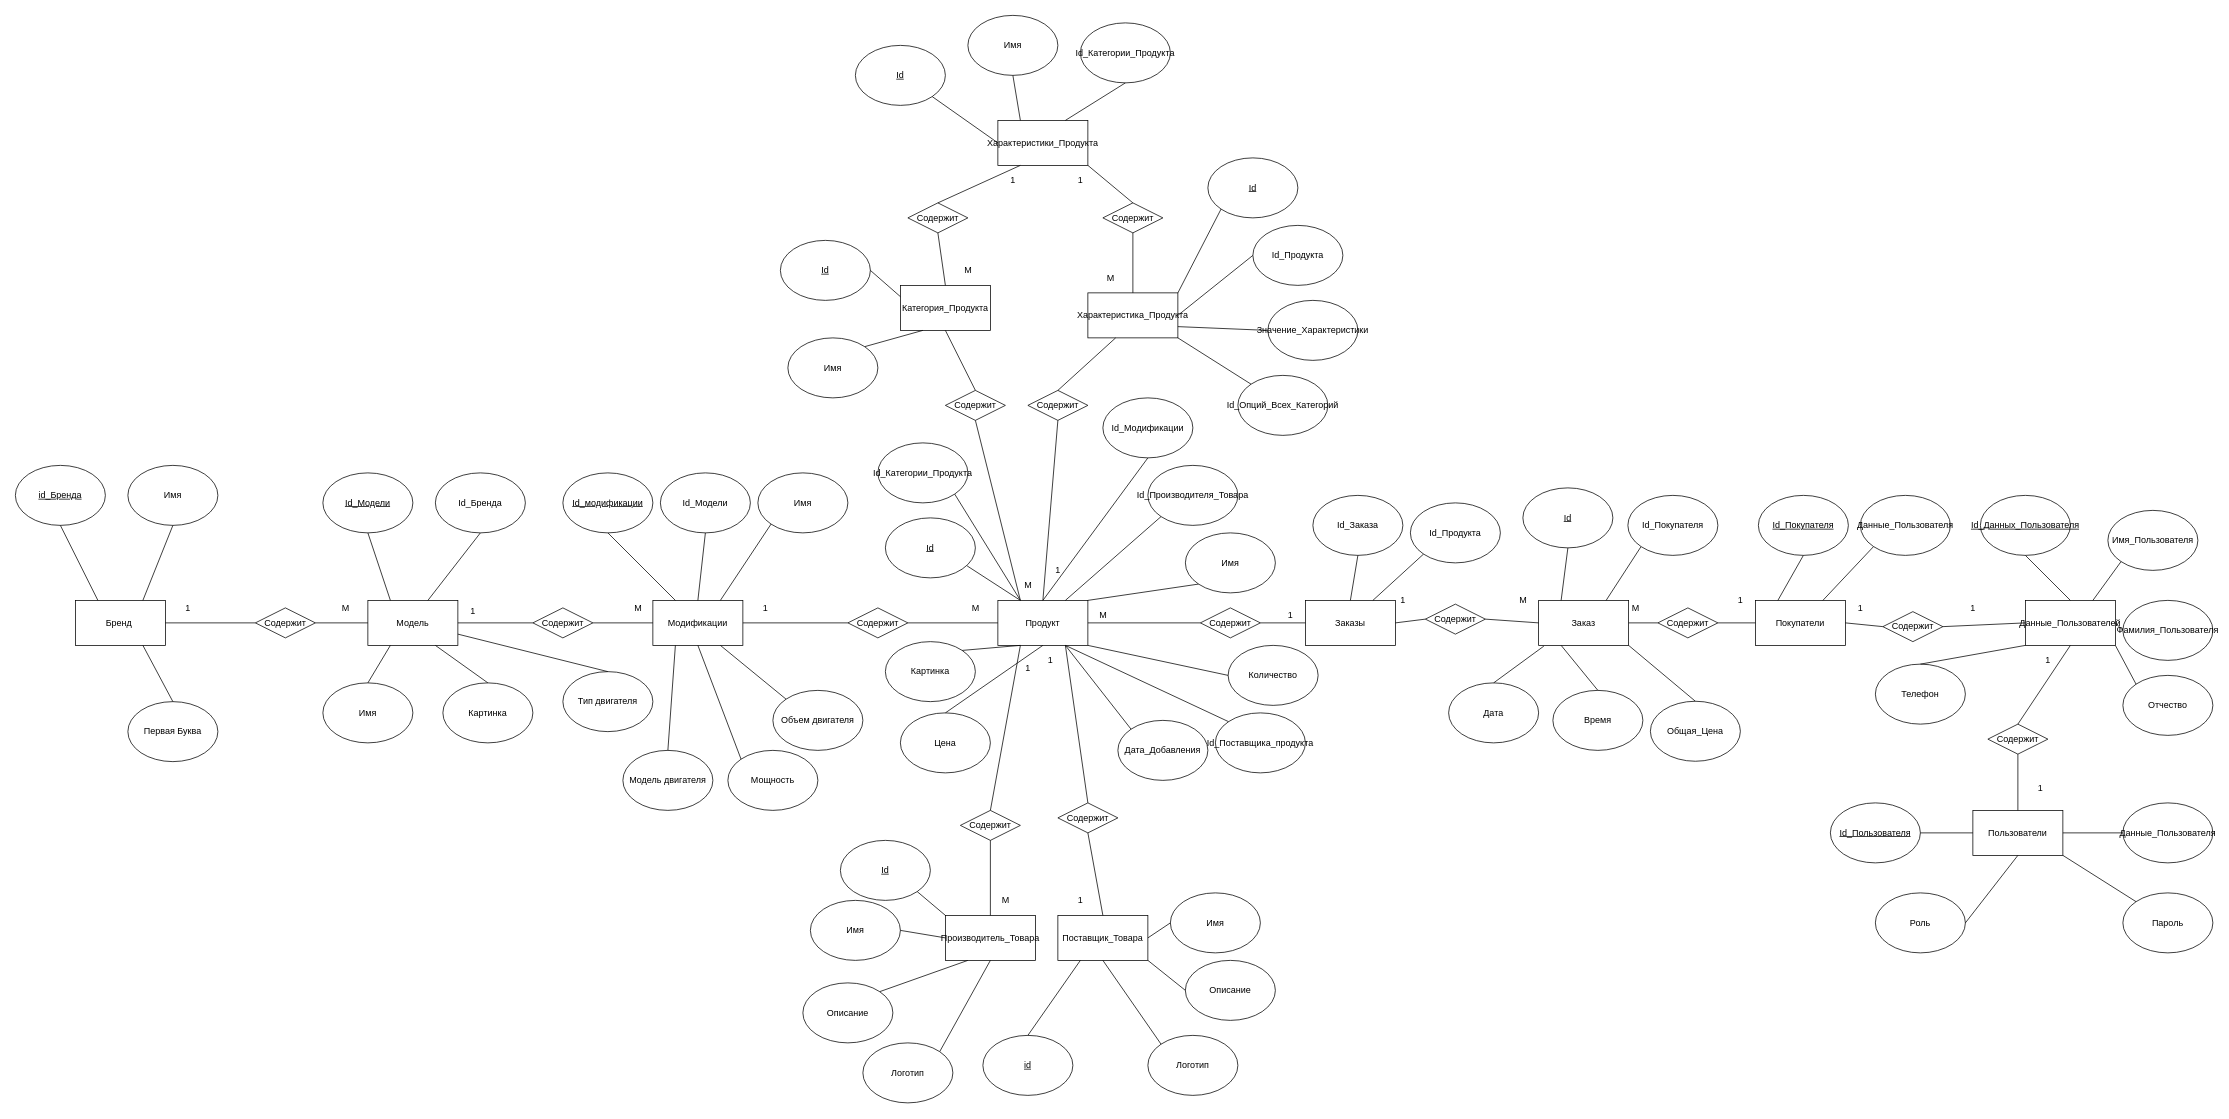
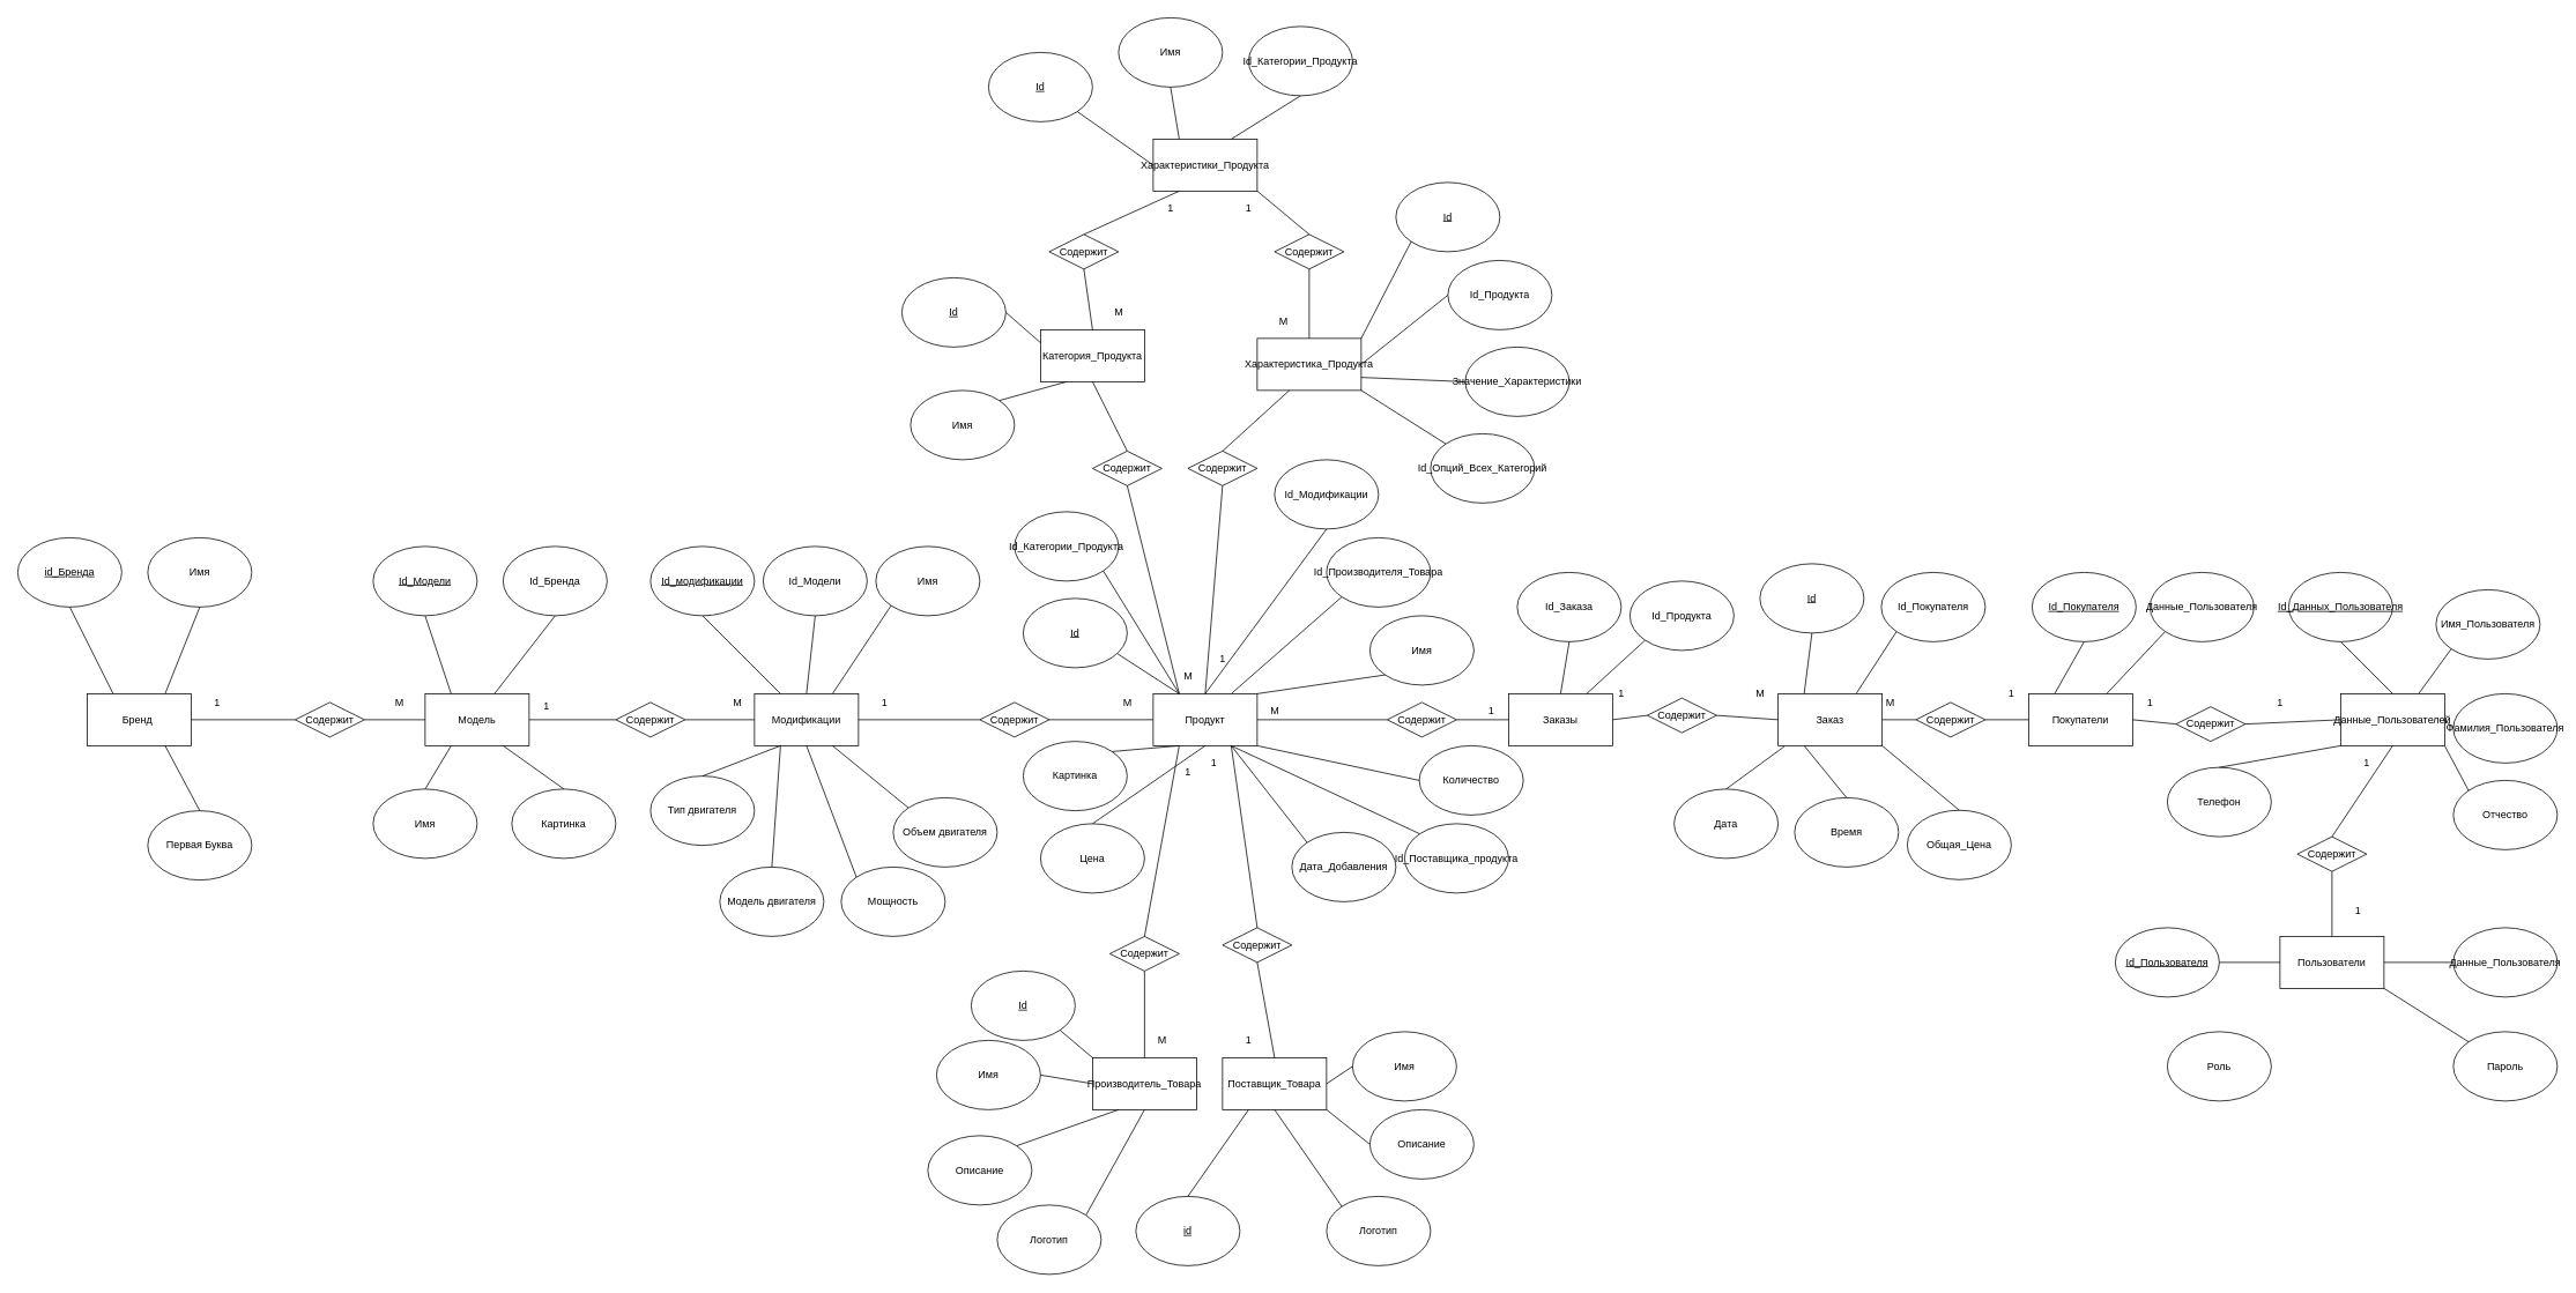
- <mxCell id="37" value="" style="endArrow=none;html=1;exitX=0.5;exitY=0;exitDx=0;exitDy=0;" parent="1" source="23" target="7" edge="1"><mxGeometry width="50" height="50" relative="1" as="geometry"><mxPoint x="1080" y="880" as="sourcePoint" /><mxPoint x="1130" y="830" as="targetPoint" /></mxGeometry></mxCell>
+ <mxCell id="37" value="" style="endArrow=none;html=1;exitX=0.5;exitY=0;exitDx=0;exitDy=0;entryX=0.25;entryY=1;entryDx=0;entryDy=0;" parent="1" source="23" target="22" edge="1"><mxGeometry width="50" height="50" relative="1" as="geometry"><mxPoint x="1080" y="880" as="sourcePoint" /><mxPoint x="1130" y="830" as="targetPoint" /></mxGeometry></mxCell>
- <mxCell id="174" value="" style="endArrow=none;html=1;exitX=0.5;exitY=1;exitDx=0;exitDy=0;entryX=1;entryY=0.5;entryDx=0;entryDy=0;" parent="1" source="121" target="172" edge="1"><mxGeometry width="50" height="50" relative="1" as="geometry"><mxPoint x="2710" y="1025" as="sourcePoint" /><mxPoint x="2710" y="1100" as="targetPoint" /></mxGeometry></mxCell>
